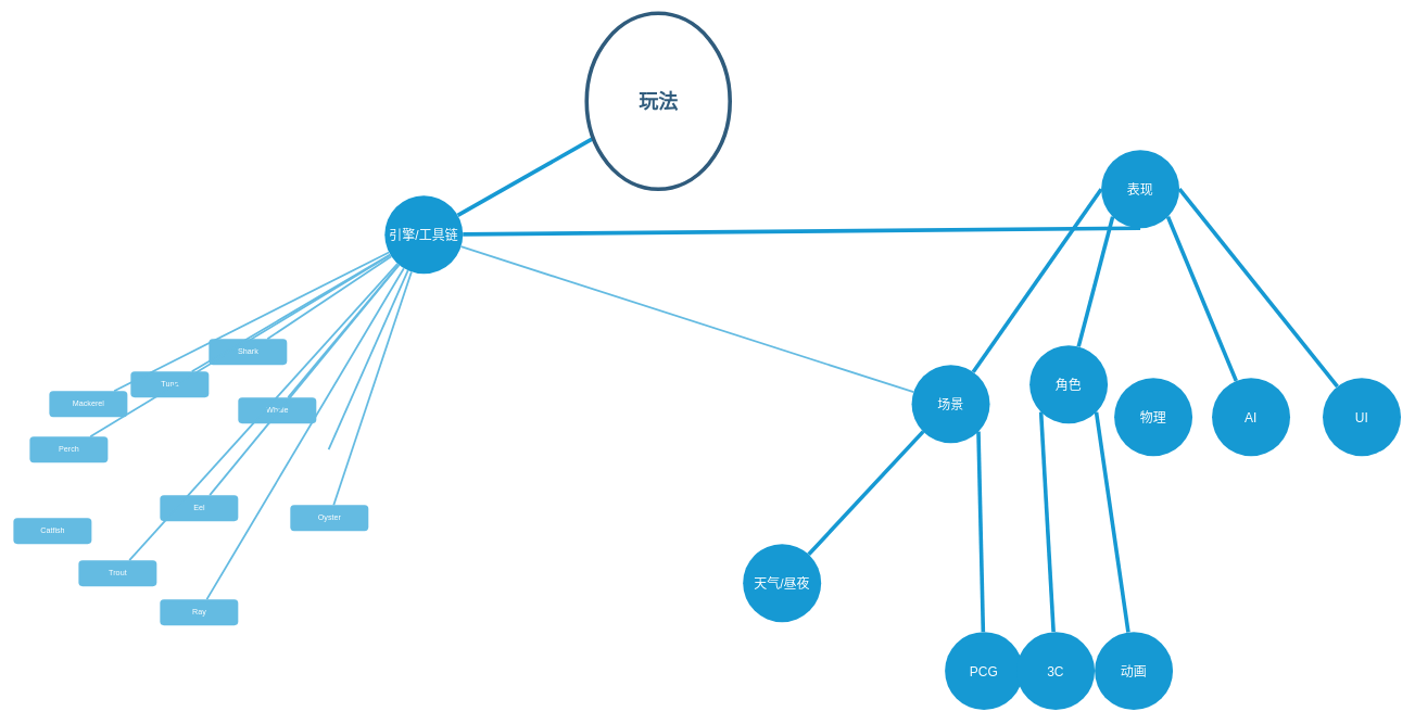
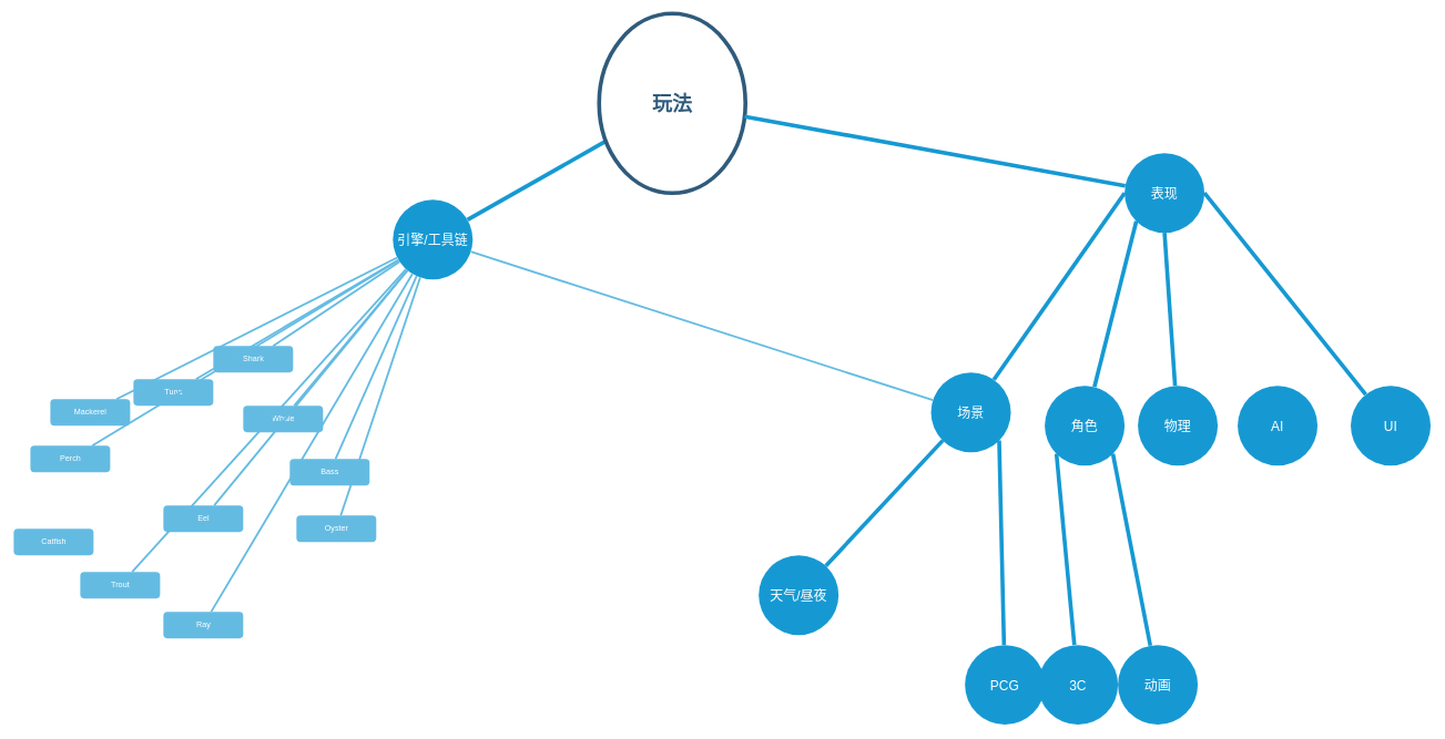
+ <mxCell id="28" style="endArrow=none;strokeWidth=6;strokeColor=#1699D3;html=1;" edge="1" parent="1" target="27" source="26"><mxGeometry relative="1" as="geometry"><mxPoint x="1985.954" y="606.187" as="sourcePoint" /></mxGeometry></mxCell>
- <mxCell id="46" style="endArrow=none;strokeWidth=6;strokeColor=#1699D3;html=1;exitX=0.5;exitY=1;exitDx=0;exitDy=0;" edge="1" parent="1" target="2" source="27"><mxGeometry relative="1" as="geometry"><mxPoint x="1656.216" y="336.996" as="sourcePoint" /></mxGeometry></mxCell>
+ <mxCell id="46" style="endArrow=none;strokeWidth=6;strokeColor=#1699D3;html=1;exitX=0.5;exitY=1;exitDx=0;exitDy=0;" edge="1" parent="1" target="45" source="27"><mxGeometry relative="1" as="geometry"><mxPoint x="1656.216" y="336.996" as="sourcePoint" /></mxGeometry></mxCell>
- <mxCell id="42" style="endArrow=none;strokeWidth=6;strokeColor=#1699D3;html=1;exitX=1;exitY=1;exitDx=0;exitDy=0;" edge="1" parent="1" target="41" source="27"><mxGeometry relative="1" as="geometry"><mxPoint x="2130" y="360" as="sourcePoint" /></mxGeometry></mxCell>
- <mxCell id="31" value="角色" style="ellipse;whiteSpace=wrap;html=1;shadow=0;fontFamily=Helvetica;fontSize=20;fontColor=#FFFFFF;align=center;strokeWidth=3;fillColor=#1699D3;strokeColor=none;" vertex="1" parent="1"><mxGeometry x="1580" y="530" width="120" height="120" as="geometry" /></mxCell>
+ <mxCell id="31" value="角色" style="ellipse;whiteSpace=wrap;html=1;shadow=0;fontFamily=Helvetica;fontSize=20;fontColor=#FFFFFF;align=center;strokeWidth=3;fillColor=#1699D3;strokeColor=none;" vertex="1" parent="1"><mxGeometry x="1570" y="580" width="120" height="120" as="geometry" /></mxCell>
- <mxCell id="9" value="Bass" style="rounded=1;fillColor=#ffffff;strokeColor=none;strokeWidth=3;shadow=0;html=1;fontColor=#FFFFFF;" parent="1" vertex="1"><mxGeometry x="435" y="690" width="120" height="40" as="geometry" /></mxCell>
+ <mxCell id="9" value="Bass" style="rounded=1;fillColor=#64BBE2;strokeColor=none;strokeWidth=3;shadow=0;html=1;fontColor=#FFFFFF;" parent="1" vertex="1"><mxGeometry x="435" y="690" width="120" height="40" as="geometry" /></mxCell>
